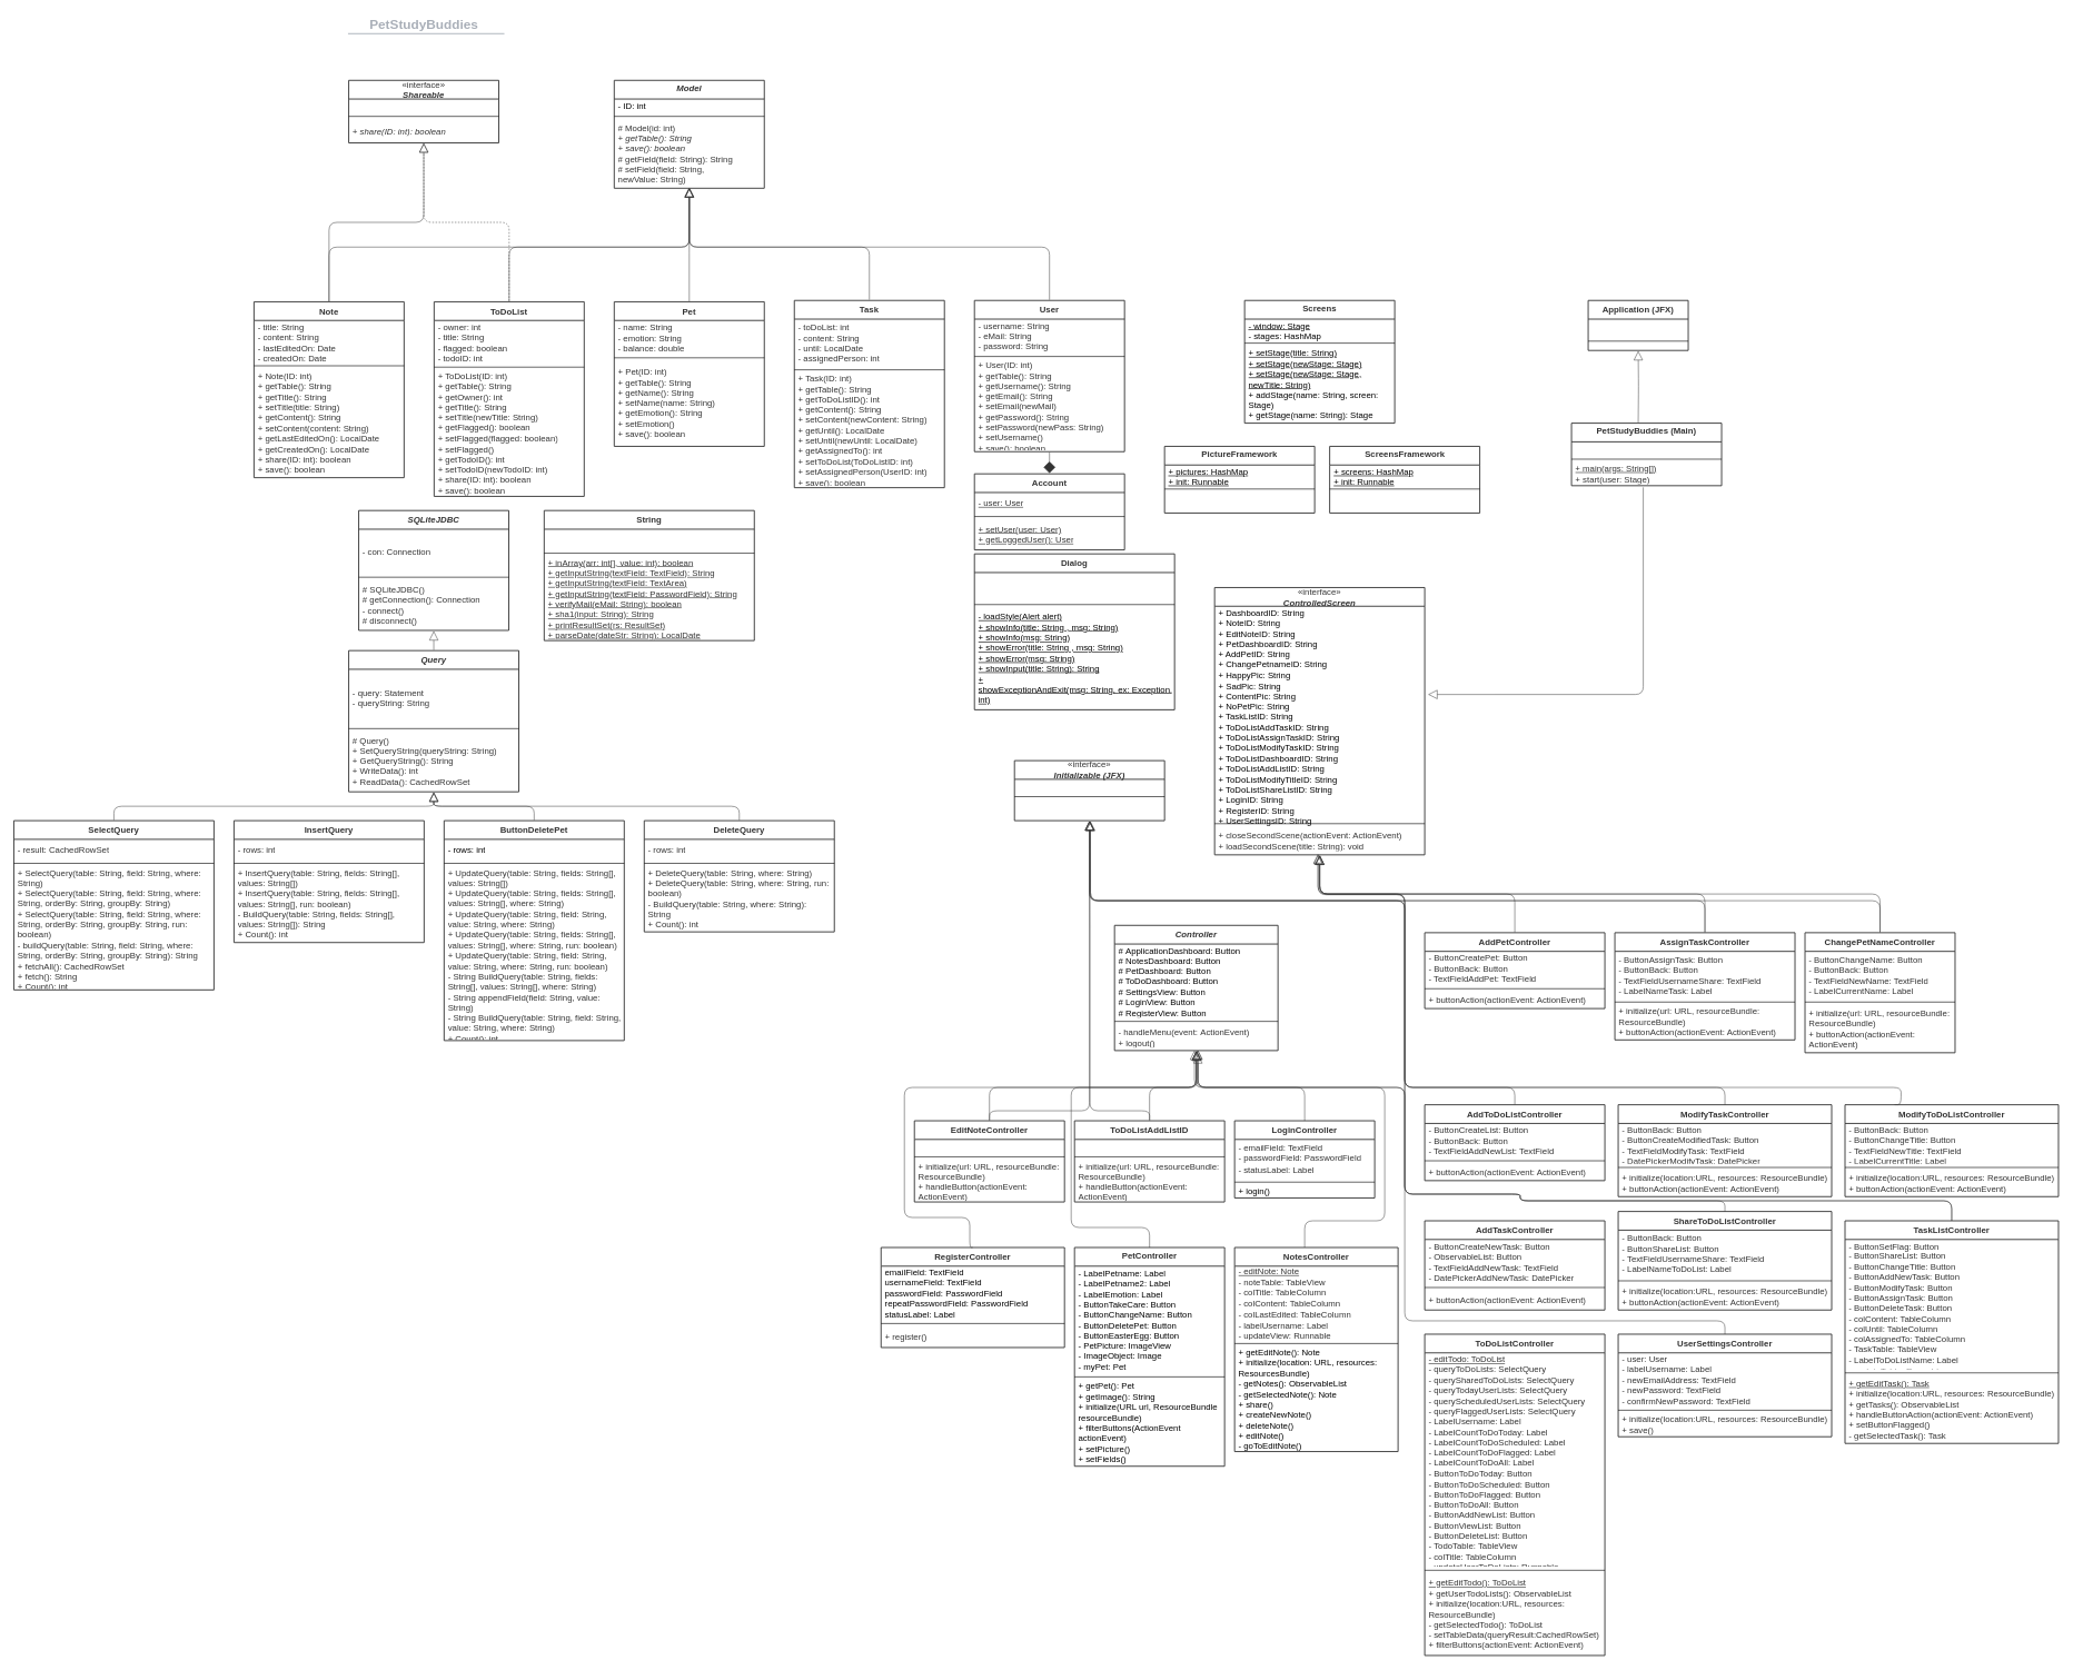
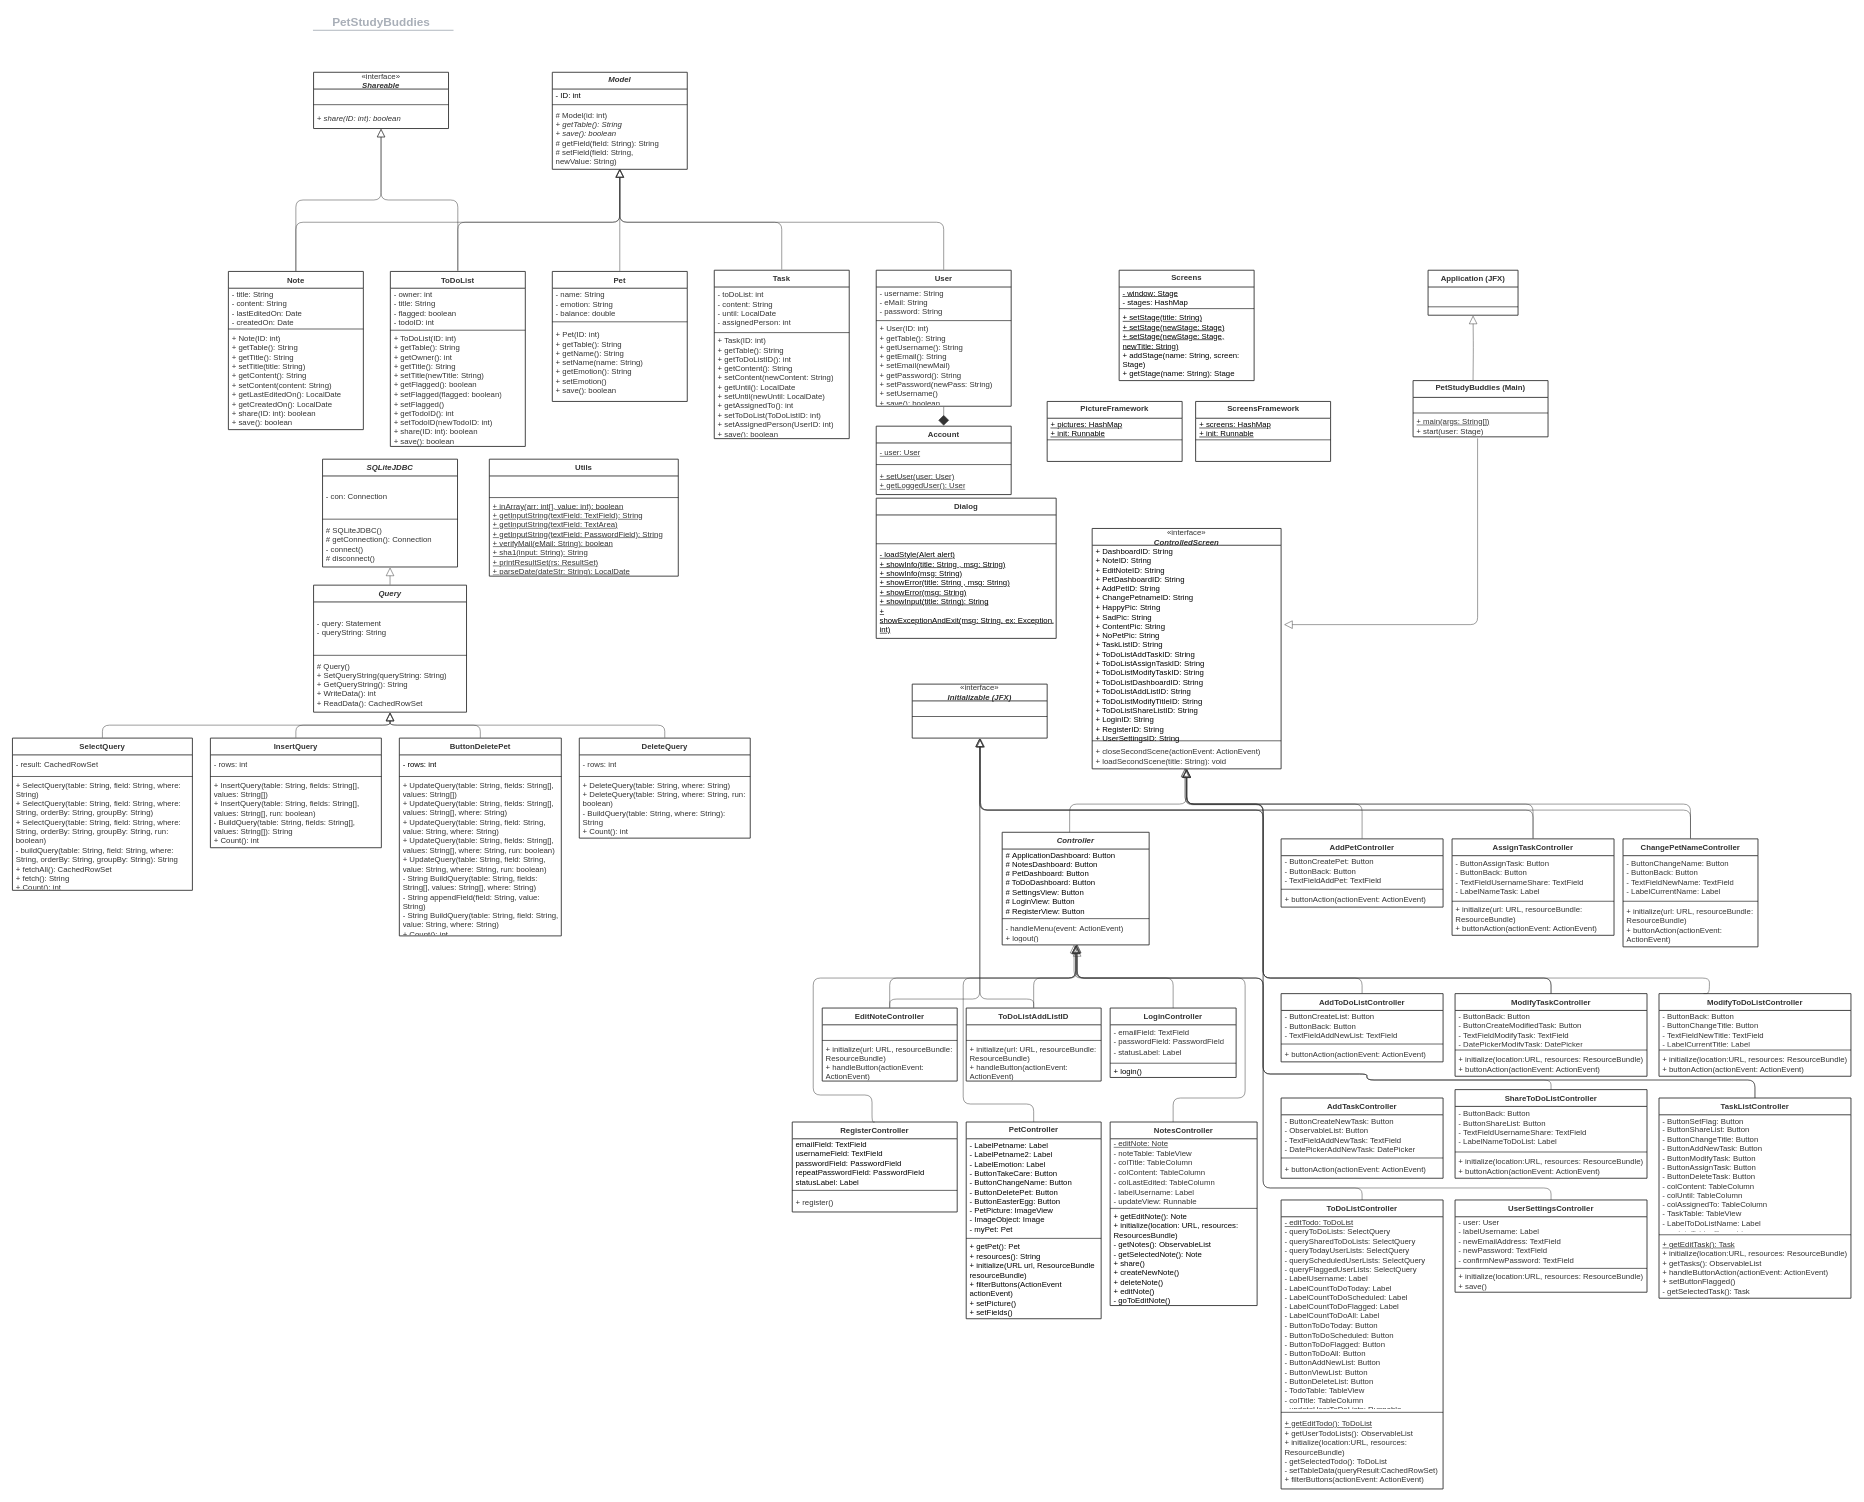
- <mxCell id="93" value="" style="html=1;jettySize=18;whiteSpace=wrap;fontSize=13;strokeColor=#333333;strokeOpacity=100;strokeWidth=0.8;rounded=1;arcSize=24;edgeStyle=orthogonalEdgeStyle;startArrow=none;endArrow=block;endFill=0;endSize=12;exitX=0.5;exitY=-0.004;exitPerimeter=0;entryX=0.5;entryY=1.005;entryPerimeter=0;dashed=1;" parent="1" source="9" target="13" edge="1"><mxGeometry width="100" height="100" relative="1" as="geometry"><Array as="points" /></mxGeometry></mxCell>
+ <mxCell id="93" value="" style="html=1;jettySize=18;whiteSpace=wrap;fontSize=13;strokeColor=#333333;strokeOpacity=100;strokeWidth=0.8;rounded=1;arcSize=24;edgeStyle=orthogonalEdgeStyle;startArrow=none;;endArrow=block;endFill=0;endSize=12;;exitX=0.5;exitY=-0.004;exitPerimeter=0;entryX=0.5;entryY=1.005;entryPerimeter=0;" parent="1" source="9" target="13" edge="1"><mxGeometry width="100" height="100" relative="1" as="geometry"><Array as="points" /></mxGeometry></mxCell>
- <mxCell id="39" value="String" style="html=1;overflow=block;blockSpacing=1;whiteSpace=wrap;swimlane;childLayout=stackLayout;horizontal=1;horizontalStack=0;resizeParent=1;resizeParentMax=0;resizeLast=0;collapsible=0;fontStyle=0;marginBottom=0;swimlaneFillColor=#ffffff;startSize=28;whiteSpace=wrap;fontSize=13;fontColor=#333333;fontStyle=1;whiteSpace=wrap;align=center;spacing=0;strokeColor=#333333;strokeOpacity=100;strokeWidth=1.5;" parent="1" vertex="1"><mxGeometry x="815" y="765" width="315" height="195" as="geometry" /></mxCell>
+ <mxCell id="39" value="Utils" style="html=1;overflow=block;blockSpacing=1;whiteSpace=wrap;swimlane;childLayout=stackLayout;horizontal=1;horizontalStack=0;resizeParent=1;resizeParentMax=0;resizeLast=0;collapsible=0;fontStyle=0;marginBottom=0;swimlaneFillColor=#ffffff;startSize=28;whiteSpace=wrap;fontSize=13;fontColor=#333333;fontStyle=1;whiteSpace=wrap;align=center;spacing=0;strokeColor=#333333;strokeOpacity=100;strokeWidth=1.5;" parent="1" vertex="1"><mxGeometry x="815" y="765" width="315" height="195" as="geometry" /></mxCell>
+ <mxCell id="63" value="" style="html=1;jettySize=18;whiteSpace=wrap;fontSize=13;strokeColor=#333333;strokeOpacity=100;strokeWidth=0.8;rounded=1;arcSize=24;edgeStyle=orthogonalEdgeStyle;startArrow=none;;endArrow=block;endFill=0;endSize=12;;exitX=0.5;exitY=-0.004;exitPerimeter=0;entryX=0.5;entryY=1.004;entryPerimeter=0;" parent="1" source="55" target="47" edge="1"><mxGeometry width="100" height="100" relative="1" as="geometry"><Array as="points" /></mxGeometry></mxCell>
+ <mxCell id="99" value="" style="html=1;jettySize=18;whiteSpace=wrap;fontSize=13;strokeColor=#333333;strokeOpacity=100;strokeWidth=0.8;rounded=1;arcSize=24;edgeStyle=orthogonalEdgeStyle;startArrow=none;;endArrow=block;endFill=0;endSize=12;;exitX=0.459;exitY=-0.001;exitPerimeter=0;entryX=0.5;entryY=1.002;entryPerimeter=0;exitDx=0;exitDy=0;" parent="1" source="80" target="95" edge="1"><mxGeometry width="100" height="100" relative="1" as="geometry"><Array as="points"><mxPoint x="1783" y="1340" /><mxPoint x="1978" y="1340" /></Array></mxGeometry></mxCell>
+ <mxCell id="147" value="" style="html=1;jettySize=18;whiteSpace=wrap;fontSize=13;strokeColor=#333333;strokeOpacity=100;strokeWidth=0.8;rounded=1;arcSize=24;edgeStyle=orthogonalEdgeStyle;startArrow=none;;endArrow=block;endFill=0;endSize=12;;exitX=0.5;exitY=0;exitDx=0;exitDy=0;" parent="1" source="143" target="98" edge="1"><mxGeometry width="100" height="100" relative="1" as="geometry"><Array as="points"><mxPoint x="2585" y="1630" /><mxPoint x="2105" y="1630" /><mxPoint x="2105" y="1340" /><mxPoint x="1978" y="1340" /></Array><mxPoint x="2515" y="1650" as="sourcePoint" /><mxPoint x="2515" y="1560" as="targetPoint" /></mxGeometry></mxCell>
+ <mxCell id="184" value="" style="html=1;jettySize=18;whiteSpace=wrap;fontSize=13;strokeColor=#333333;strokeOpacity=100;strokeWidth=0.8;rounded=1;arcSize=24;edgeStyle=orthogonalEdgeStyle;startArrow=none;;endArrow=block;endFill=0;endSize=12;;exitX=0.5;exitY=0;exitDx=0;exitDy=0;entryX=0.506;entryY=1;entryDx=0;entryDy=0;entryPerimeter=0;" parent="1" source="174" target="83" edge="1"><mxGeometry width="100" height="100" relative="1" as="geometry"><Array as="points"><mxPoint x="2270" y="1980" /><mxPoint x="2105" y="1980" /><mxPoint x="2105" y="1630" /><mxPoint x="1794" y="1630" /></Array><mxPoint x="2267.5" y="1828.531" as="sourcePoint" /><mxPoint x="1965" y="1540" as="targetPoint" /></mxGeometry></mxCell>
- <mxCell id="162" value="+ getPet(): Pet&lt;br&gt;+ getImage():&amp;nbsp;String&amp;nbsp;&lt;br&gt;+ initialize(URL url, ResourceBundle resourceBundle)&lt;br&gt;+&amp;nbsp;filterButtons(ActionEvent actionEvent)&lt;br&gt;+&amp;nbsp;setPicture()&lt;br&gt;+ setFields()" style="part=1;html=1;whiteSpace=wrap;resizeHeight=0;strokeColor=none;fillColor=none;align=left;verticalAlign=middle;spacingLeft=4;spacingRight=4;overflow=hidden;rotatable=0;points=[[0,0.5],[1,0.5]];portConstraint=eastwest;swimlaneFillColor=#ffffff;strokeOpacity=100;whiteSpace=wrap;fontSize=13;" parent="159" vertex="1"><mxGeometry y="198" width="225" height="130" as="geometry" /></mxCell>
+ <mxCell id="162" value="+ getPet(): Pet&lt;br&gt;+ resources():&amp;nbsp;String&amp;nbsp;&lt;br&gt;+ initialize(URL url, ResourceBundle resourceBundle)&lt;br&gt;+&amp;nbsp;filterButtons(ActionEvent actionEvent)&lt;br&gt;+&amp;nbsp;setPicture()&lt;br&gt;+ setFields()" style="part=1;html=1;whiteSpace=wrap;resizeHeight=0;strokeColor=none;fillColor=none;align=left;verticalAlign=middle;spacingLeft=4;spacingRight=4;overflow=hidden;rotatable=0;points=[[0,0.5],[1,0.5]];portConstraint=eastwest;swimlaneFillColor=#ffffff;strokeOpacity=100;whiteSpace=wrap;fontSize=13;" parent="159" vertex="1"><mxGeometry y="198" width="225" height="130" as="geometry" /></mxCell>
